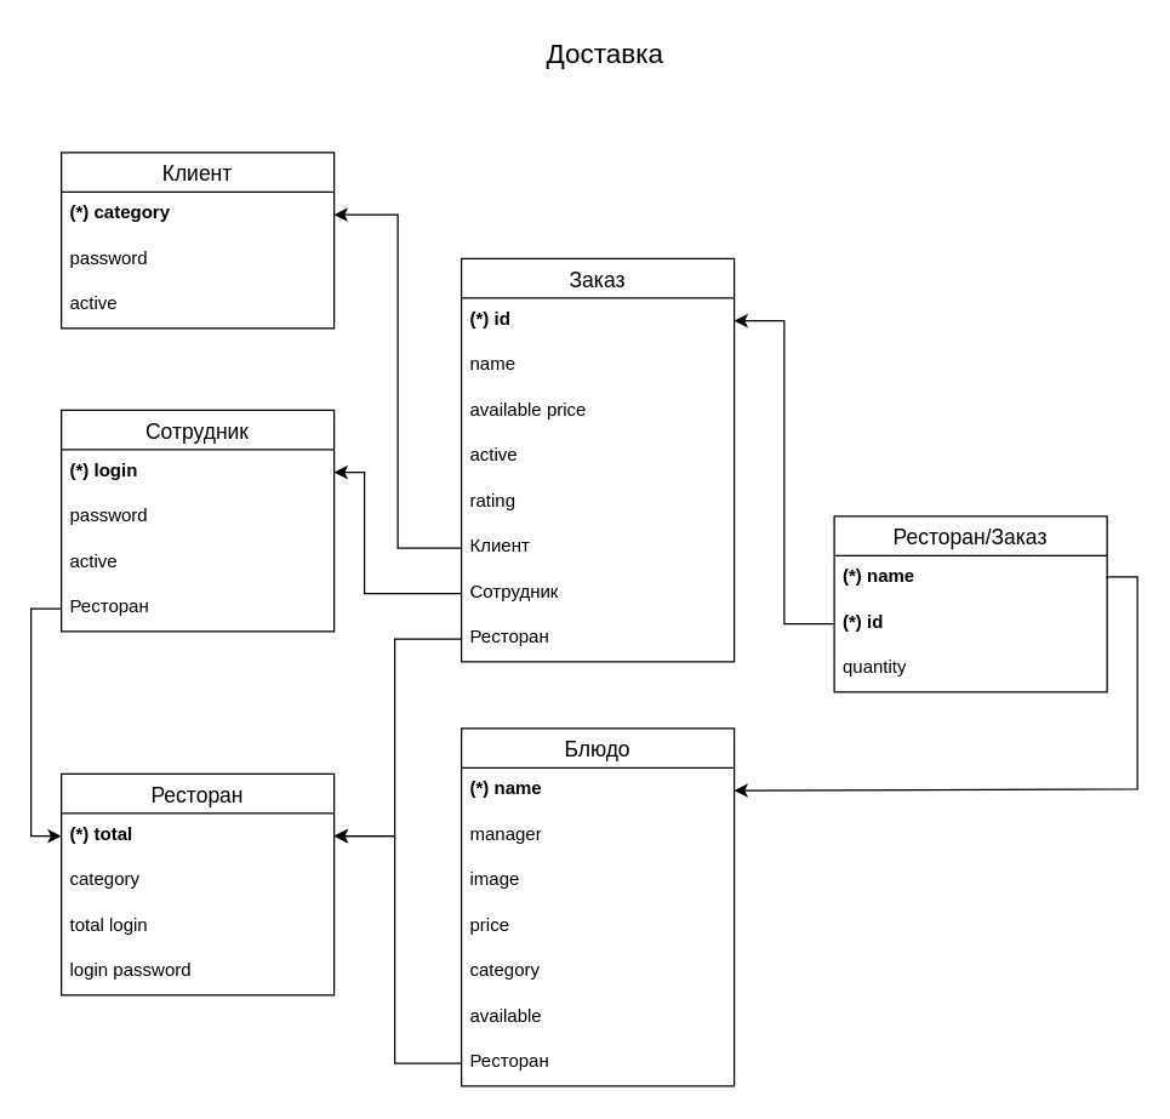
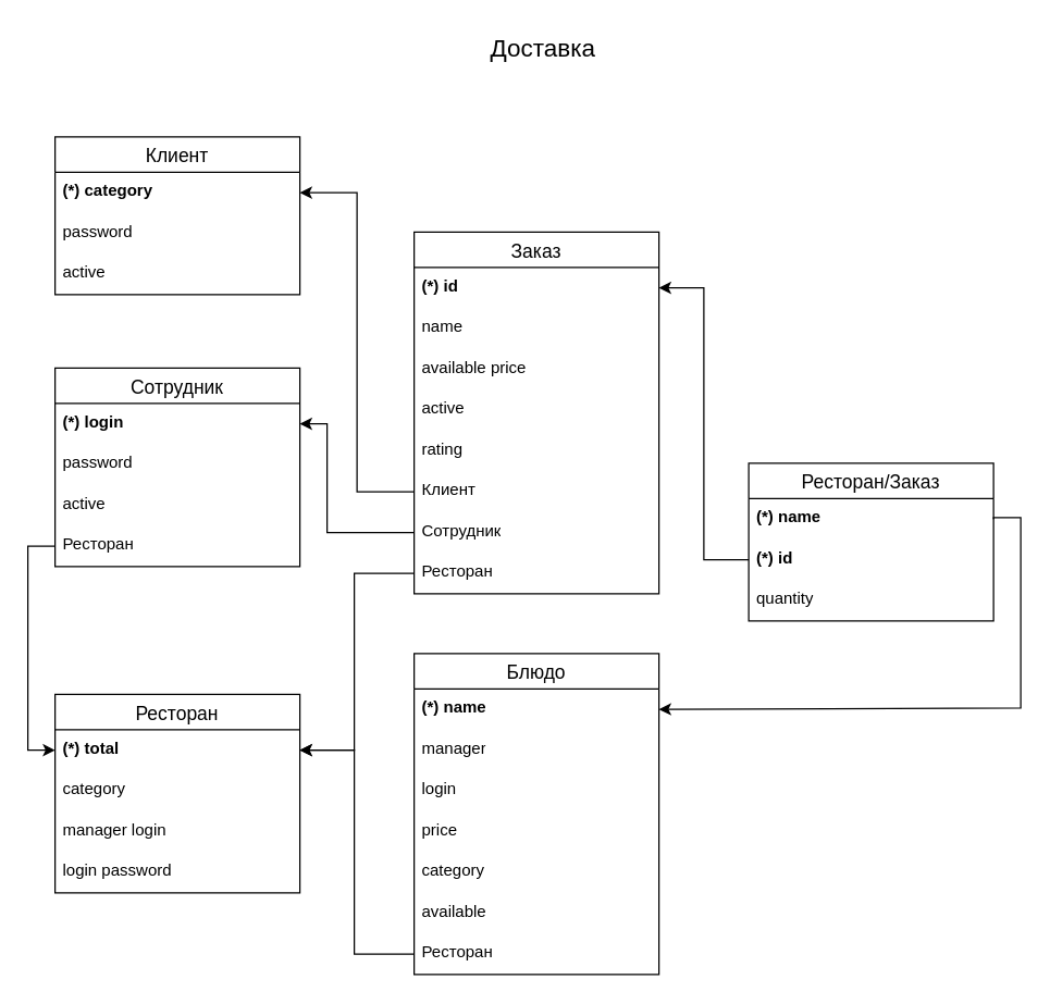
- <mxCell id="10" value="image" style="text;strokeColor=none;fillColor=none;spacingLeft=4;spacingRight=4;overflow=hidden;rotatable=0;points=[[0,0.5],[1,0.5]];portConstraint=eastwest;fontSize=12;whiteSpace=wrap;html=1;" parent="7" vertex="1"><mxGeometry y="86" width="180" height="30" as="geometry" /></mxCell>
+ <mxCell id="10" value="login" style="text;strokeColor=none;fillColor=none;spacingLeft=4;spacingRight=4;overflow=hidden;rotatable=0;points=[[0,0.5],[1,0.5]];portConstraint=eastwest;fontSize=12;whiteSpace=wrap;html=1;" parent="7" vertex="1"><mxGeometry y="86" width="180" height="30" as="geometry" /></mxCell>
- <mxCell id="18" value="total login" style="text;strokeColor=none;fillColor=none;spacingLeft=4;spacingRight=4;overflow=hidden;rotatable=0;points=[[0,0.5],[1,0.5]];portConstraint=eastwest;fontSize=12;whiteSpace=wrap;html=1;" vertex="1" parent="15"><mxGeometry y="86" width="180" height="30" as="geometry" /></mxCell>
+ <mxCell id="18" value="manager login" style="text;strokeColor=none;fillColor=none;spacingLeft=4;spacingRight=4;overflow=hidden;rotatable=0;points=[[0,0.5],[1,0.5]];portConstraint=eastwest;fontSize=12;whiteSpace=wrap;html=1;" vertex="1" parent="15"><mxGeometry y="86" width="180" height="30" as="geometry" /></mxCell>
